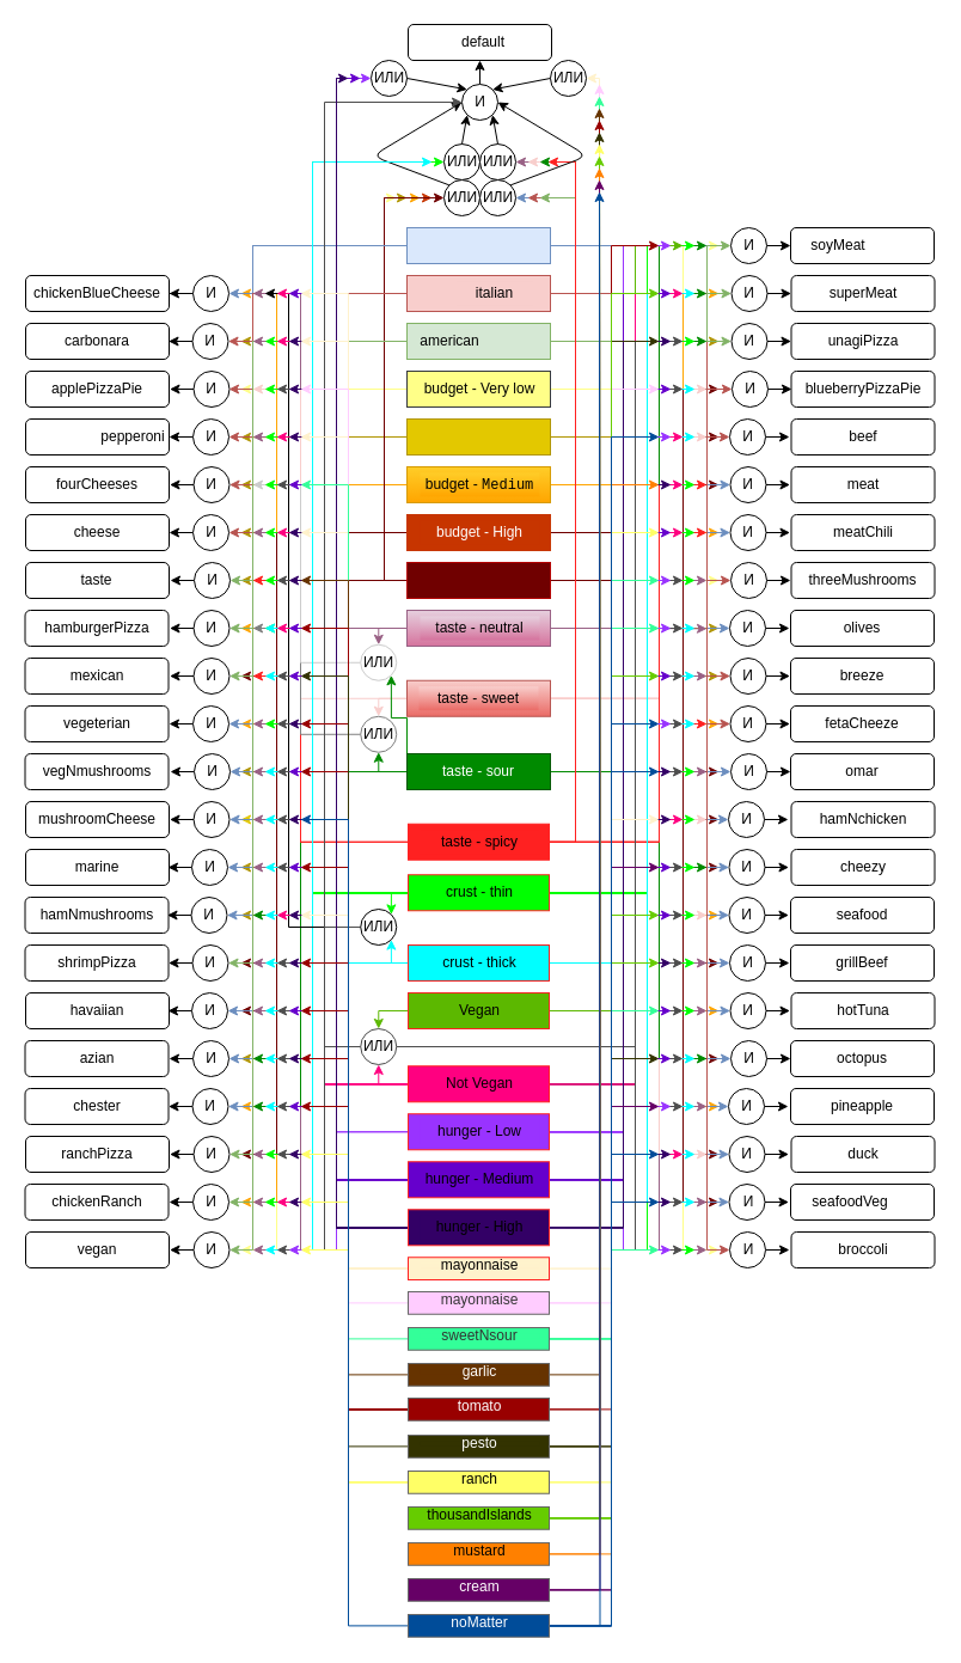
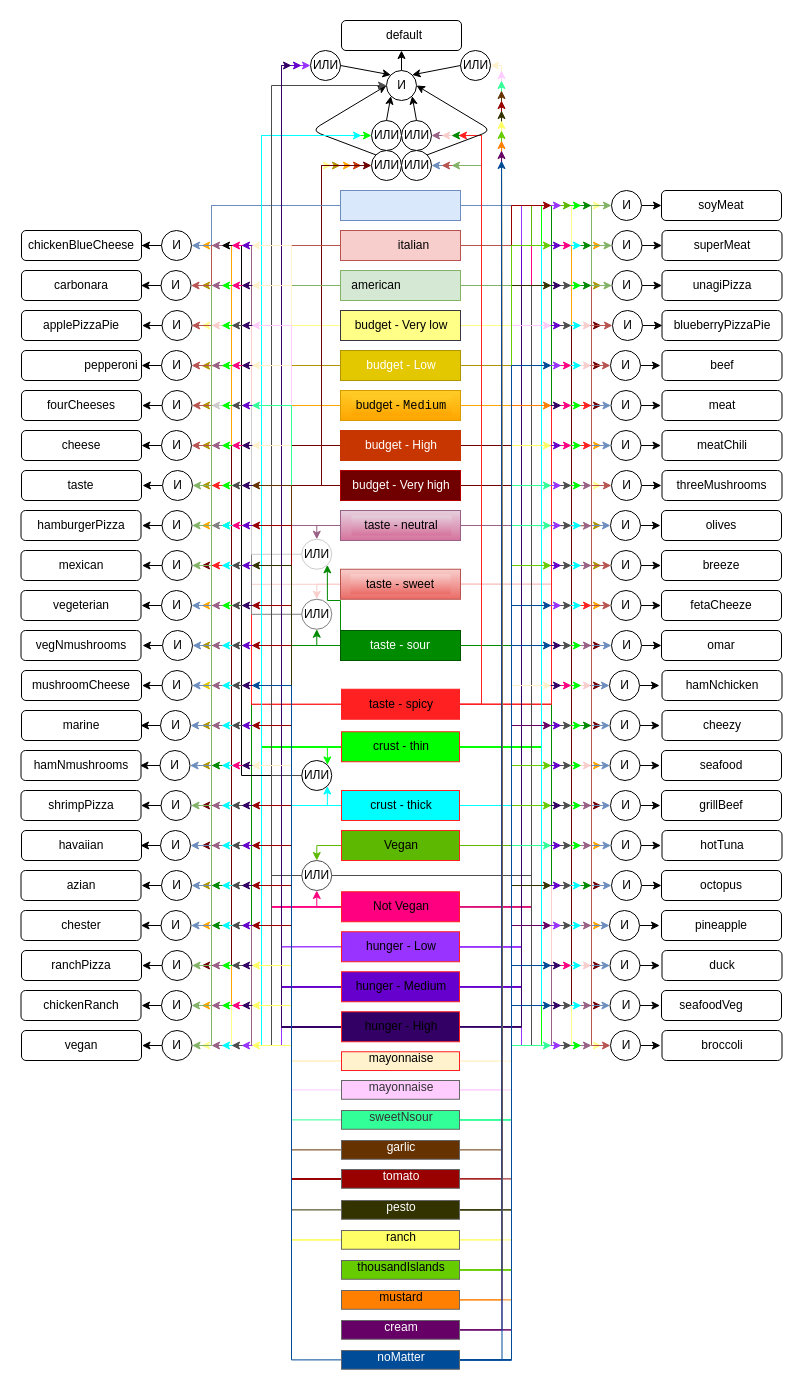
- <mxCell id="144" value="&lt;span class=&quot;pl-c1&quot; style=&quot;text-align: left ; text-transform: none ; text-indent: 0px ; letter-spacing: normal ; font-family: , &amp;#34;consolas&amp;#34; , &amp;#34;liberation mono&amp;#34; , &amp;#34;menlo&amp;#34; , monospace ; font-size: 12px ; font-style: normal ; font-variant: normal ; font-weight: 400 ; text-decoration: none ; word-spacing: 0px ; box-sizing: border-box&quot;&gt;soyMeat&lt;/span&gt;" style="text;html=1;strokeColor=none;fillColor=none;align=center;verticalAlign=middle;whiteSpace=wrap;rounded=0;" parent="1" vertex="1"><mxGeometry x="681" y="195" width="40" height="20" as="geometry" /></mxCell>
+ <mxCell id="144" value="&lt;span class=&quot;pl-c1&quot; style=&quot;text-align: left ; text-transform: none ; text-indent: 0px ; letter-spacing: normal ; font-family: , &amp;#34;consolas&amp;#34; , &amp;#34;liberation mono&amp;#34; , &amp;#34;menlo&amp;#34; , monospace ; font-size: 12px ; font-style: normal ; font-variant: normal ; font-weight: 400 ; text-decoration: none ; word-spacing: 0px ; box-sizing: border-box&quot;&gt;soyMeat&lt;/span&gt;" style="text;html=1;strokeColor=none;fillColor=none;align=center;verticalAlign=middle;whiteSpace=wrap;rounded=0;" parent="1" vertex="1"><mxGeometry x="701" y="195" width="40" height="20" as="geometry" /></mxCell>
+ <mxCell id="25" value="&lt;span style=&quot;text-align: left ; text-transform: none ; text-indent: 0px ; letter-spacing: normal ; font-family: , &amp;#34;consolas&amp;#34; , &amp;#34;liberation mono&amp;#34; , &amp;#34;menlo&amp;#34; , monospace ; font-size: 12px ; font-style: normal ; font-variant: normal ; font-weight: 400 ; text-decoration: none ; word-spacing: 0px ; display: inline ; float: none&quot;&gt;&lt;span class=&quot;pl-en&quot; style=&quot;text-align: left ; text-transform: none ; text-indent: 0px ; letter-spacing: normal ; font-family: , &amp;#34;consolas&amp;#34; , &amp;#34;liberation mono&amp;#34; , &amp;#34;menlo&amp;#34; , monospace ; font-size: 12px ; font-style: normal ; font-variant: normal ; font-weight: 400 ; text-decoration: none ; word-spacing: 0px ; box-sizing: border-box&quot;&gt;budget - &lt;span class=&quot;pl-c1&quot; style=&quot;text-align: left ; text-transform: none ; text-indent: 0px ; letter-spacing: normal ; font-family: , &amp;#34;consolas&amp;#34; , &amp;#34;liberation mono&amp;#34; , &amp;#34;menlo&amp;#34; , monospace ; font-size: 12px ; font-style: normal ; font-variant: normal ; font-weight: 400 ; text-decoration: none ; word-spacing: 0px ; box-sizing: border-box&quot;&gt;Low&lt;/span&gt;&lt;/span&gt;&lt;/span&gt;" style="text;html=1;strokeColor=none;fillColor=#e3c800;align=center;verticalAlign=middle;whiteSpace=wrap;rounded=0;fontColor=#ffffff;" parent="1" vertex="1"><mxGeometry x="351" y="355" width="100" height="20" as="geometry" /></mxCell>
+ <mxCell id="59" value="&lt;span style=&quot;text-align: left ; text-transform: none ; text-indent: 0px ; letter-spacing: normal ; font-family: , &amp;#34;consolas&amp;#34; , &amp;#34;liberation mono&amp;#34; , &amp;#34;menlo&amp;#34; , monospace ; font-size: 12px ; font-style: normal ; font-variant: normal ; font-weight: 400 ; text-decoration: none ; word-spacing: 0px ; display: inline ; float: none&quot;&gt;&lt;span class=&quot;pl-en&quot; style=&quot;text-align: left ; text-transform: none ; text-indent: 0px ; letter-spacing: normal ; font-family: , &amp;#34;consolas&amp;#34; , &amp;#34;liberation mono&amp;#34; , &amp;#34;menlo&amp;#34; , monospace ; font-size: 12px ; font-style: normal ; font-variant: normal ; font-weight: 400 ; text-decoration: none ; word-spacing: 0px ; box-sizing: border-box&quot;&gt;budget -&amp;nbsp;&lt;span style=&quot;text-align: left ; text-transform: none ; text-indent: 0px ; letter-spacing: normal ; font-family: , &amp;#34;consolas&amp;#34; , &amp;#34;liberation mono&amp;#34; , &amp;#34;menlo&amp;#34; , monospace ; font-size: 12px ; font-style: normal ; font-variant: normal ; font-weight: 400 ; text-decoration: none ; word-spacing: 0px ; display: inline ; float: none&quot;&gt;Very high&lt;/span&gt;&lt;/span&gt;&lt;/span&gt;" style="text;html=1;strokeColor=none;fillColor=#700000;align=center;verticalAlign=middle;whiteSpace=wrap;rounded=0;fontColor=#ffffff;" parent="1" vertex="1"><mxGeometry x="351" y="475" width="100" height="20" as="geometry" /></mxCell>
